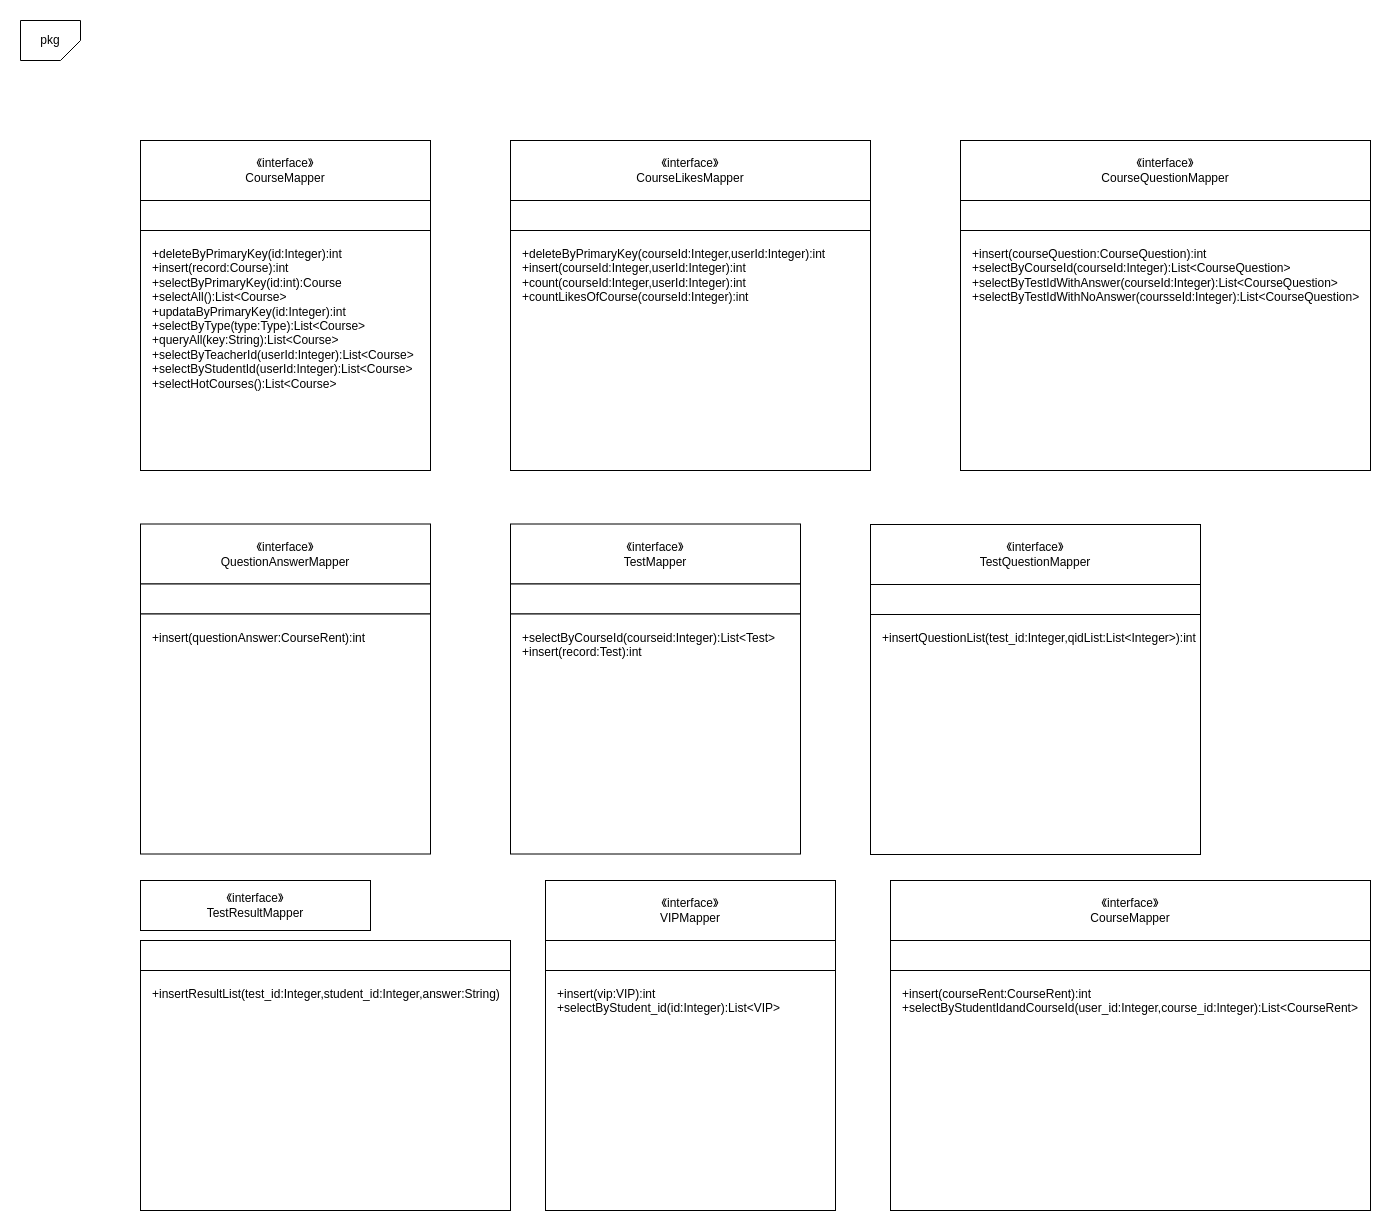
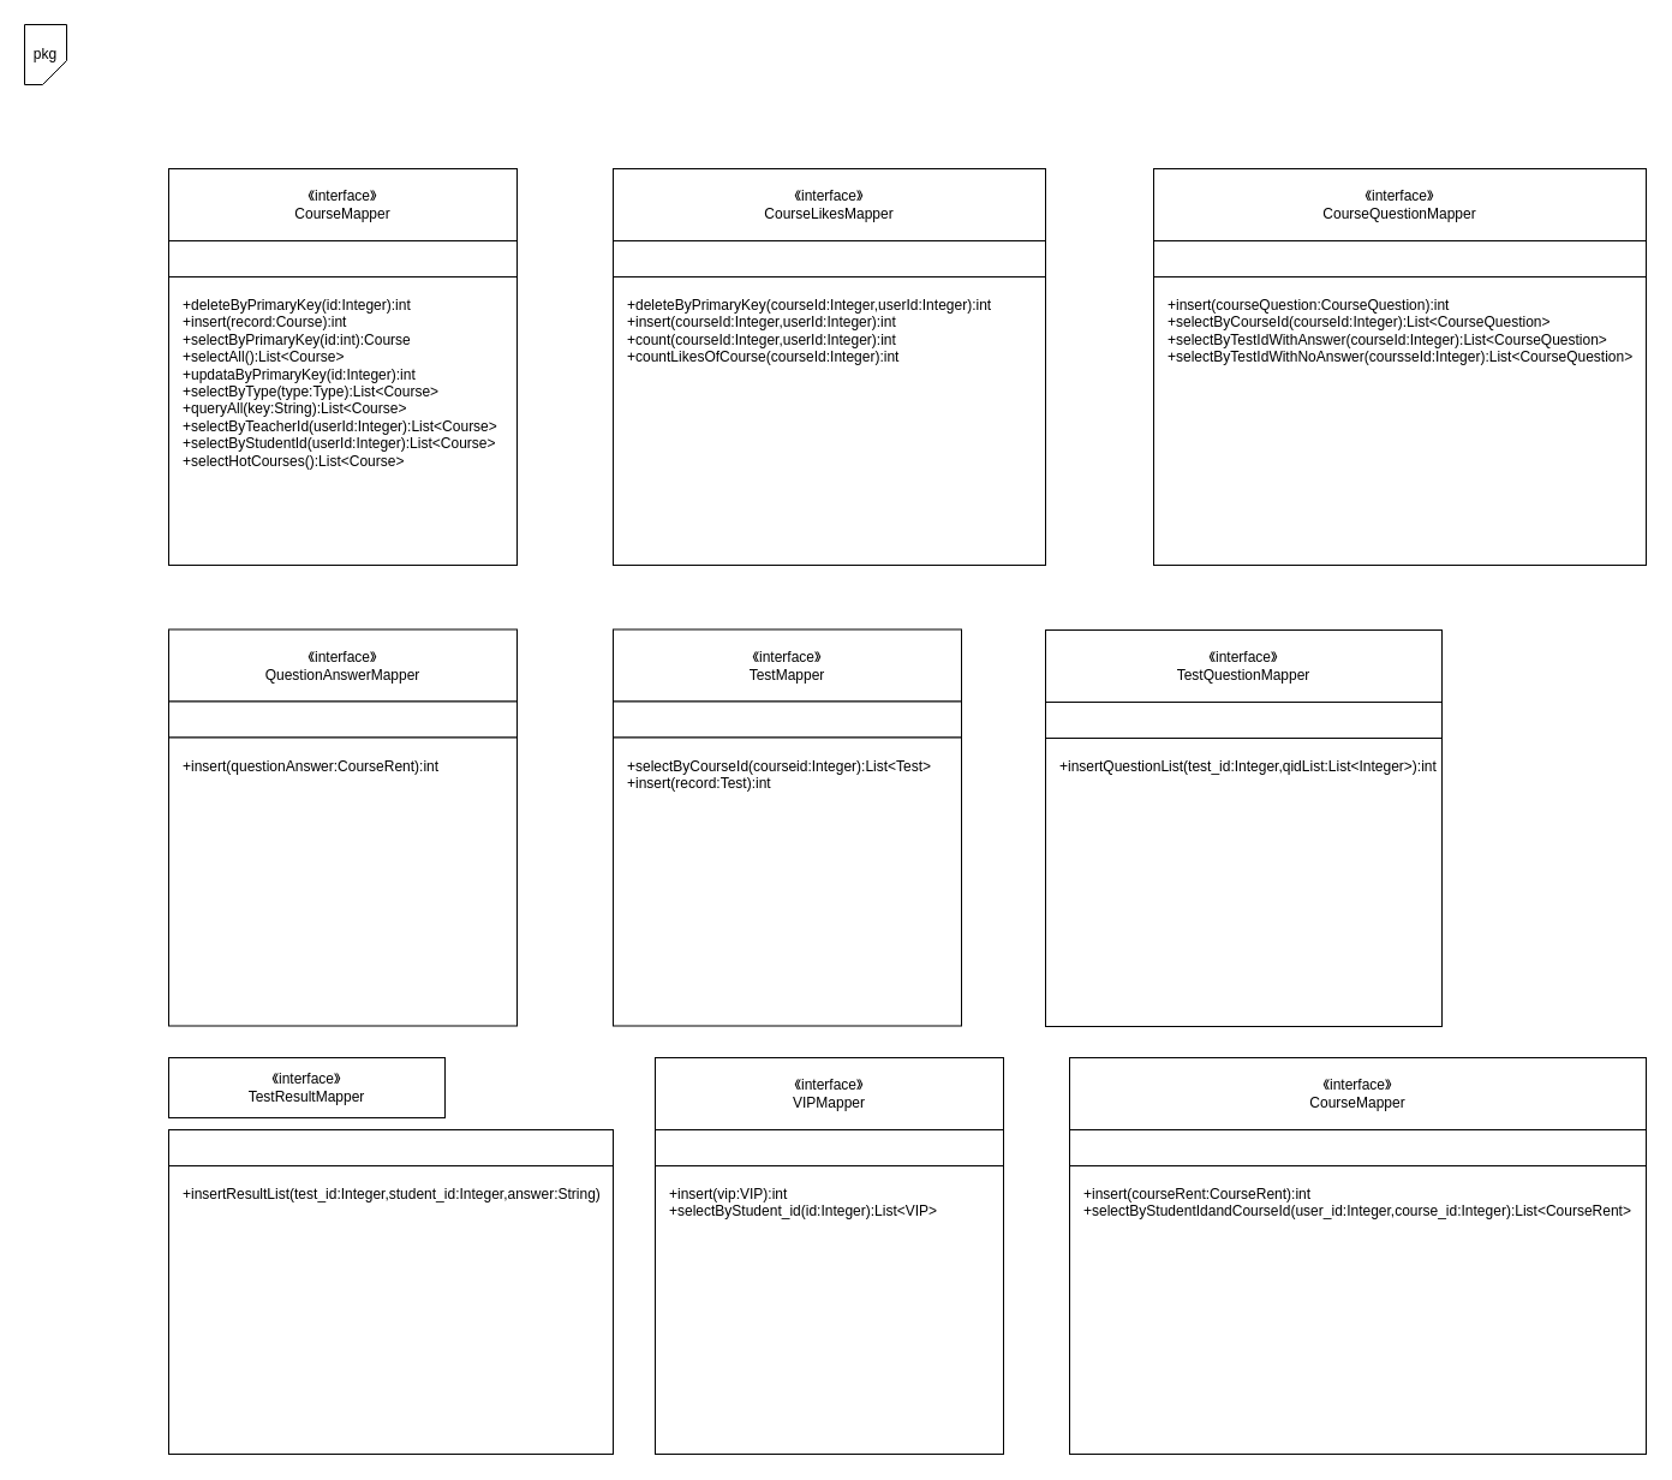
- <mxCell id="2" value="pkg" style="shape=card;whiteSpace=wrap;html=1;direction=west;size=20;" parent="1" vertex="1"><mxGeometry x="20" y="20" width="60" height="40" as="geometry" /></mxCell>
+ <mxCell id="2" value="pkg" style="shape=card;whiteSpace=wrap;html=1;direction=west;size=20;" parent="1" vertex="1"><mxGeometry x="20" y="20" width="35" height="50" as="geometry" /></mxCell>
